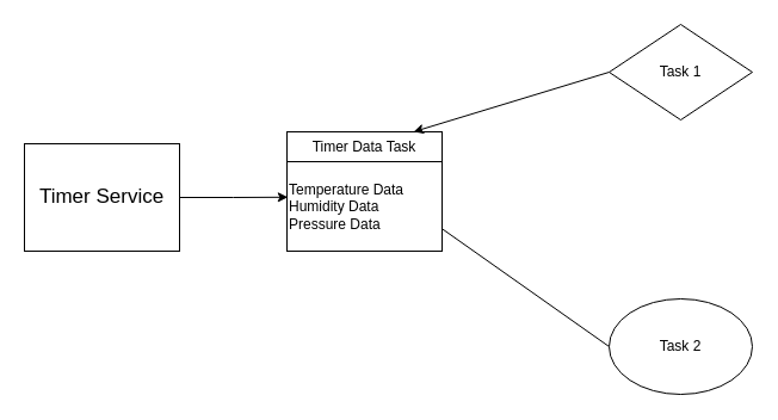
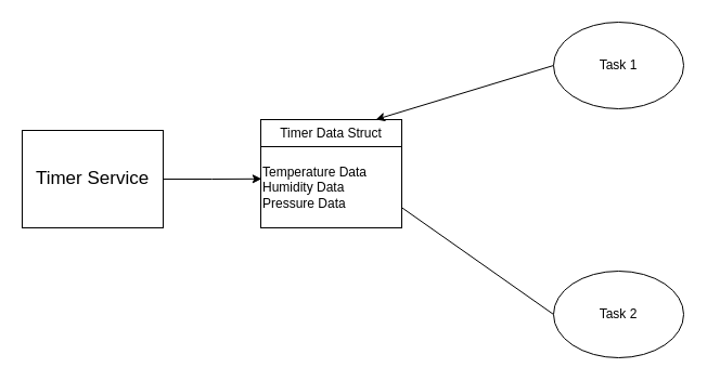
- <mxCell id="6" value="Task 1" style="rhombus;whiteSpace=wrap;html=1;" vertex="1" parent="1"><mxGeometry x="510" y="20" width="120" height="80" as="geometry" /></mxCell>
+ <mxCell id="6" value="Task 1" style="ellipse;whiteSpace=wrap;html=1;" vertex="1" parent="1"><mxGeometry x="510" y="20" width="120" height="80" as="geometry" /></mxCell>
- <mxCell id="4" value="Timer Data Task" style="rounded=0;whiteSpace=wrap;html=1;" vertex="1" parent="1"><mxGeometry x="240" y="110" width="130" height="25" as="geometry" /></mxCell>
+ <mxCell id="4" value="Timer Data Struct" style="rounded=0;whiteSpace=wrap;html=1;" vertex="1" parent="1"><mxGeometry x="240" y="110" width="130" height="25" as="geometry" /></mxCell>
